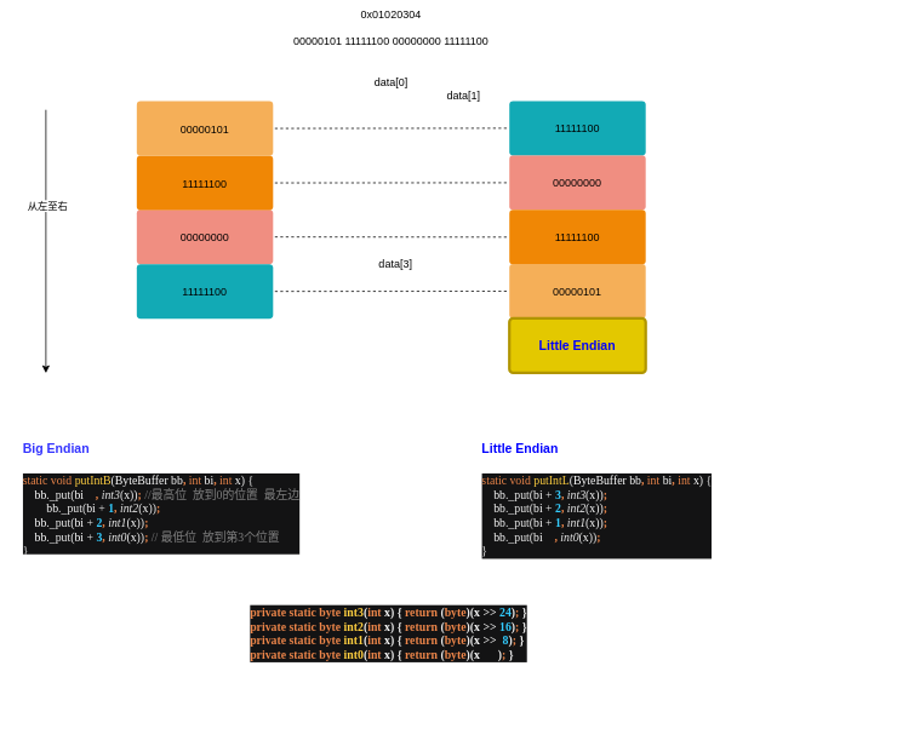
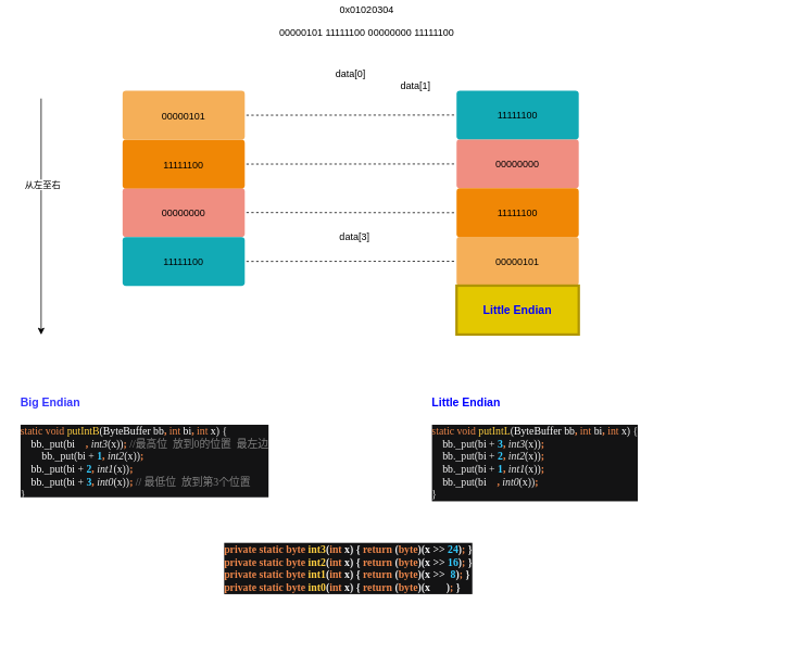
- <mxCell id="11" value="0x01020304&lt;br&gt;&lt;br&gt;00000101 11111100 00000000 11111100" style="text;html=1;strokeColor=none;fillColor=none;align=center;verticalAlign=middle;whiteSpace=wrap;rounded=0;" vertex="1" parent="1"><mxGeometry x="260" y="20" width="340" height="20" as="geometry" /></mxCell>
+ <mxCell id="11" value="0x01020304&lt;br&gt;&lt;br&gt;00000101 11111100 00000000 11111100" style="text;html=1;strokeColor=none;fillColor=none;align=center;verticalAlign=middle;whiteSpace=wrap;rounded=0;" vertex="1" parent="1"><mxGeometry x="280" y="15" width="340" height="20" as="geometry" /></mxCell>
- <mxCell id="10" value="&lt;font color=&quot;#0000ff&quot;&gt;Little Endian&lt;/font&gt;" style="rounded=1;whiteSpace=wrap;html=1;shadow=0;labelBackgroundColor=none;strokeColor=#B09500;strokeWidth=3;fillColor=#e3c800;fontFamily=Helvetica;fontSize=14;fontColor=#ffffff;align=center;spacing=5;fontStyle=1;arcSize=7;perimeterSpacing=2;" vertex="1" parent="1"><mxGeometry x="560" y="349.75" width="150" height="60" as="geometry" /></mxCell>
+ <mxCell id="10" value="&lt;font color=&quot;#0000ff&quot;&gt;Little Endian&lt;/font&gt;" style="whiteSpace=wrap;html=1;shadow=0;labelBackgroundColor=none;strokeColor=#B09500;strokeWidth=3;fillColor=#e3c800;fontFamily=Helvetica;fontSize=14;fontColor=#ffffff;align=center;spacing=5;fontStyle=1;arcSize=7;perimeterSpacing=2;rounded=0;" vertex="1" parent="1"><mxGeometry x="560" y="349.75" width="150" height="60" as="geometry" /></mxCell>
